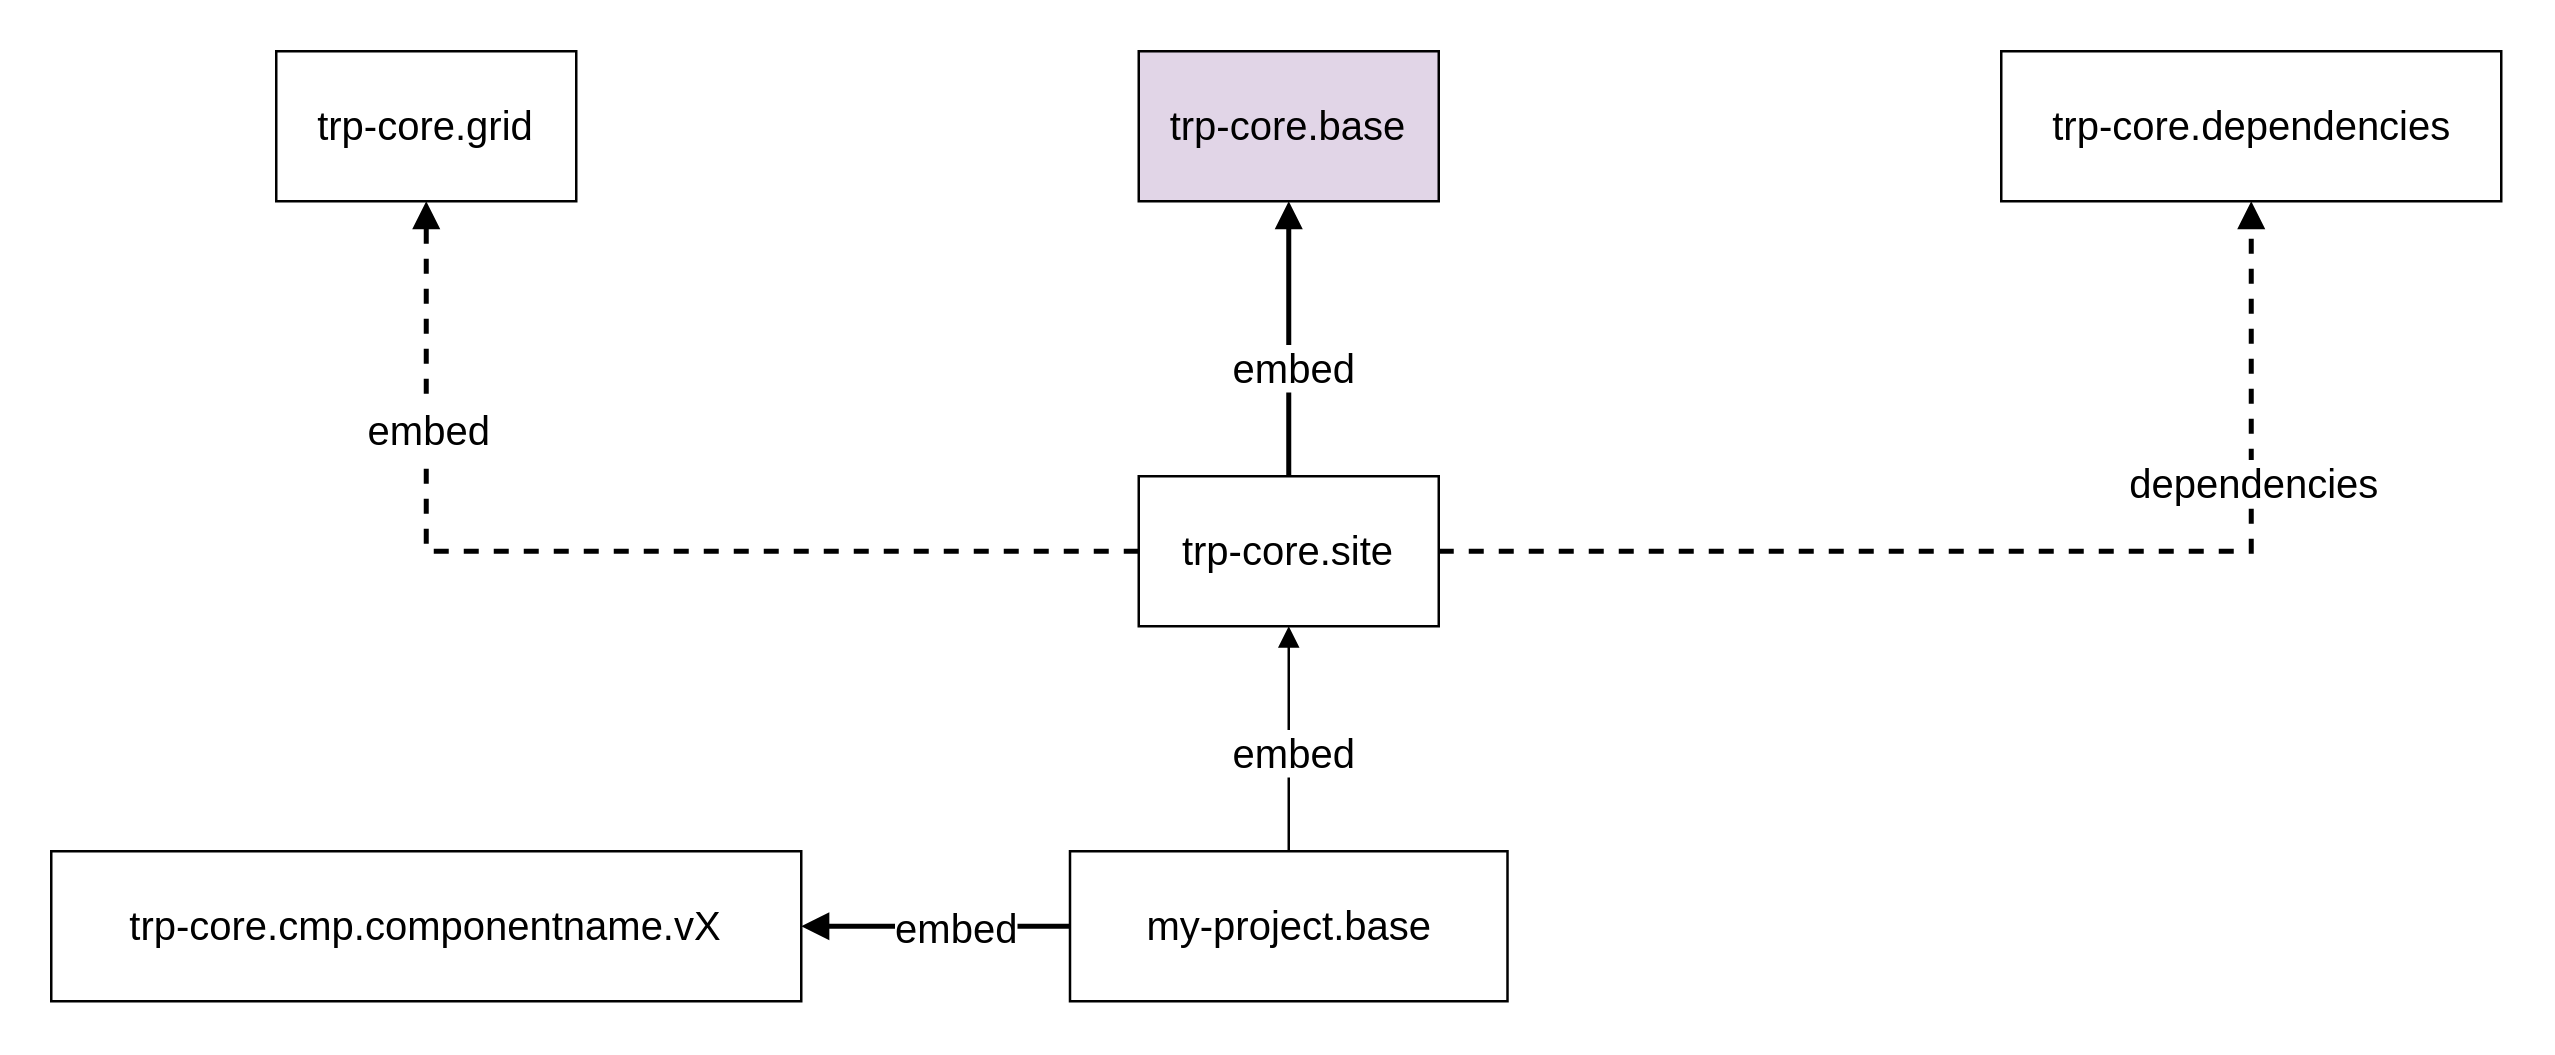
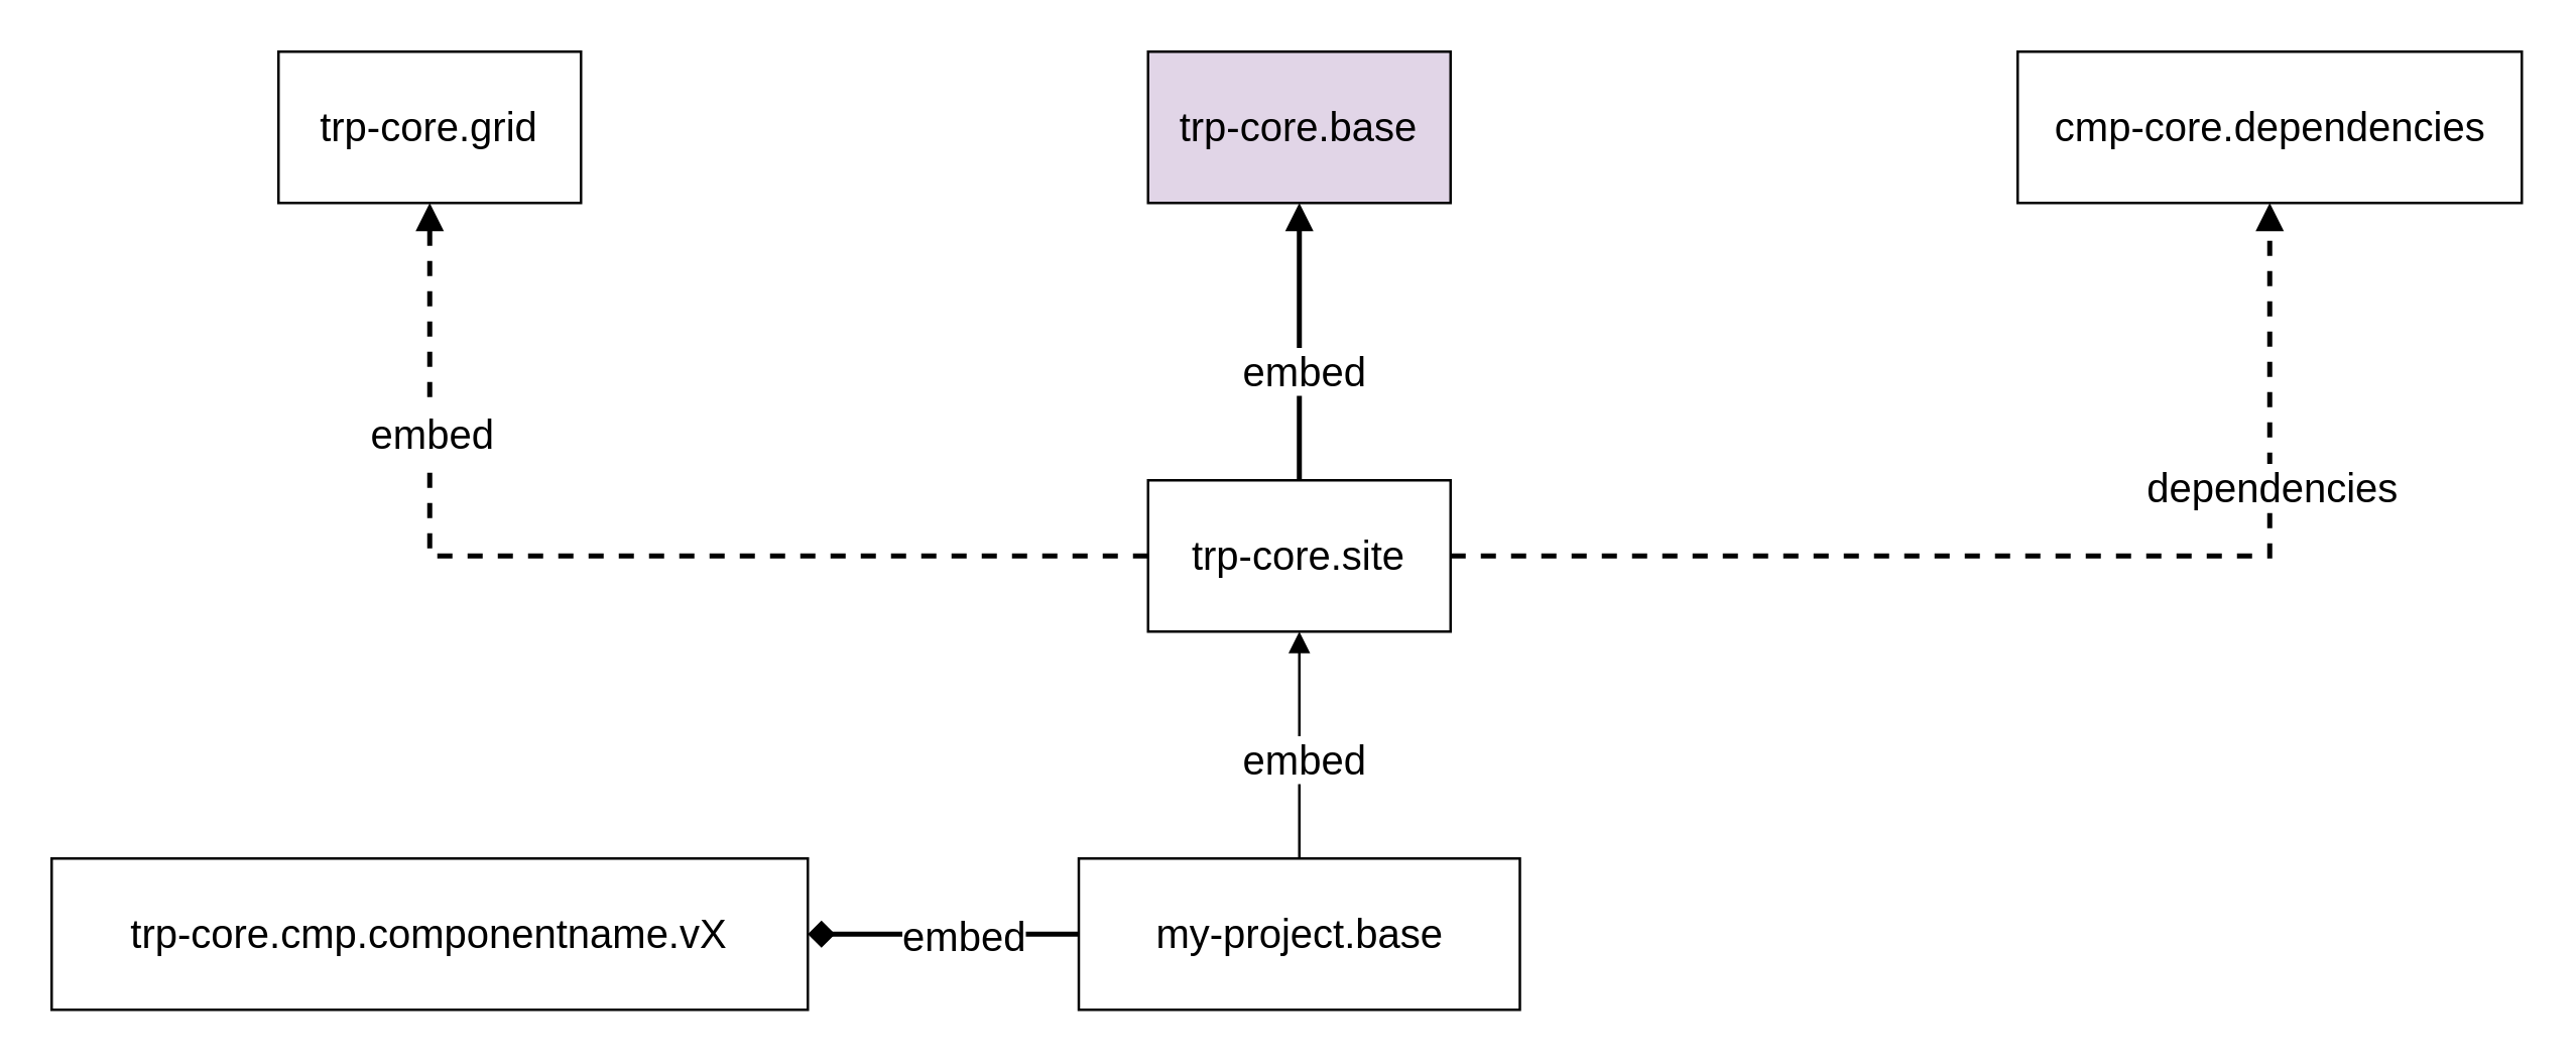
- <mxCell id="11" value="trp-core.dependencies" style="rounded=0;html=1;fontSize=16;" parent="1" vertex="1"><mxGeometry x="800" y="20" width="200" height="60" as="geometry" /></mxCell>
+ <mxCell id="11" value="cmp-core.dependencies" style="rounded=0;html=1;fontSize=16;" parent="1" vertex="1"><mxGeometry x="800" y="20" width="200" height="60" as="geometry" /></mxCell>
- <mxCell id="14" style="edgeStyle=none;curved=1;rounded=0;orthogonalLoop=1;jettySize=auto;html=1;entryX=1;entryY=0.5;entryDx=0;entryDy=0;endArrow=block;sourcePerimeterSpacing=8;targetPerimeterSpacing=8;exitX=0;exitY=0.5;exitDx=0;exitDy=0;endFill=1;strokeWidth=2;" parent="1" source="16" target="17" edge="1"><mxGeometry relative="1" as="geometry" /></mxCell>
+ <mxCell id="14" style="edgeStyle=none;curved=1;rounded=0;orthogonalLoop=1;jettySize=auto;html=1;entryX=1;entryY=0.5;entryDx=0;entryDy=0;endArrow=diamond;sourcePerimeterSpacing=8;targetPerimeterSpacing=8;exitX=0;exitY=0.5;exitDx=0;exitDy=0;endFill=1;strokeWidth=2;" parent="1" source="16" target="17" edge="1"><mxGeometry relative="1" as="geometry" /></mxCell>
